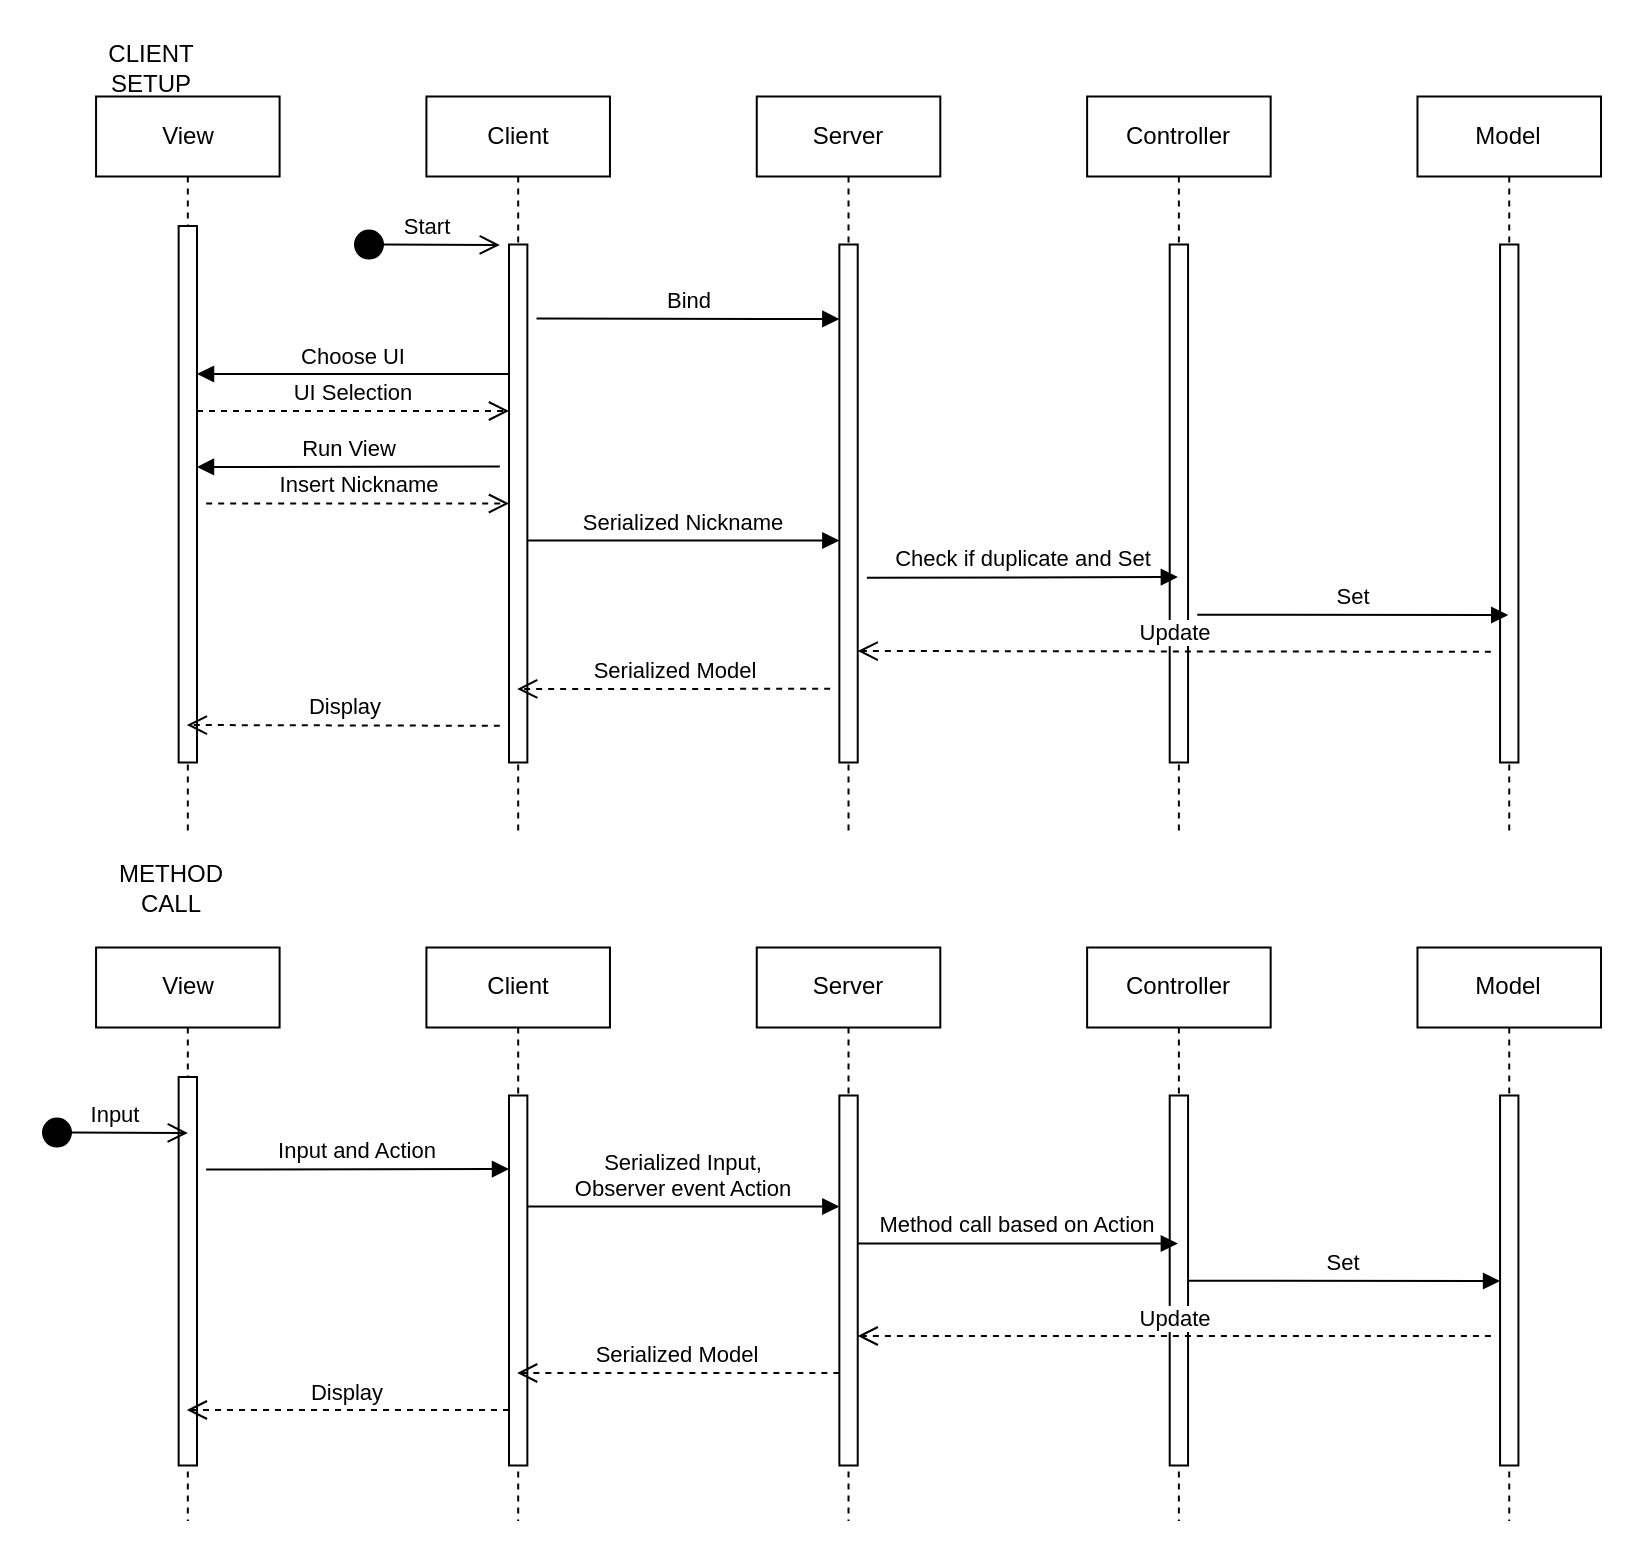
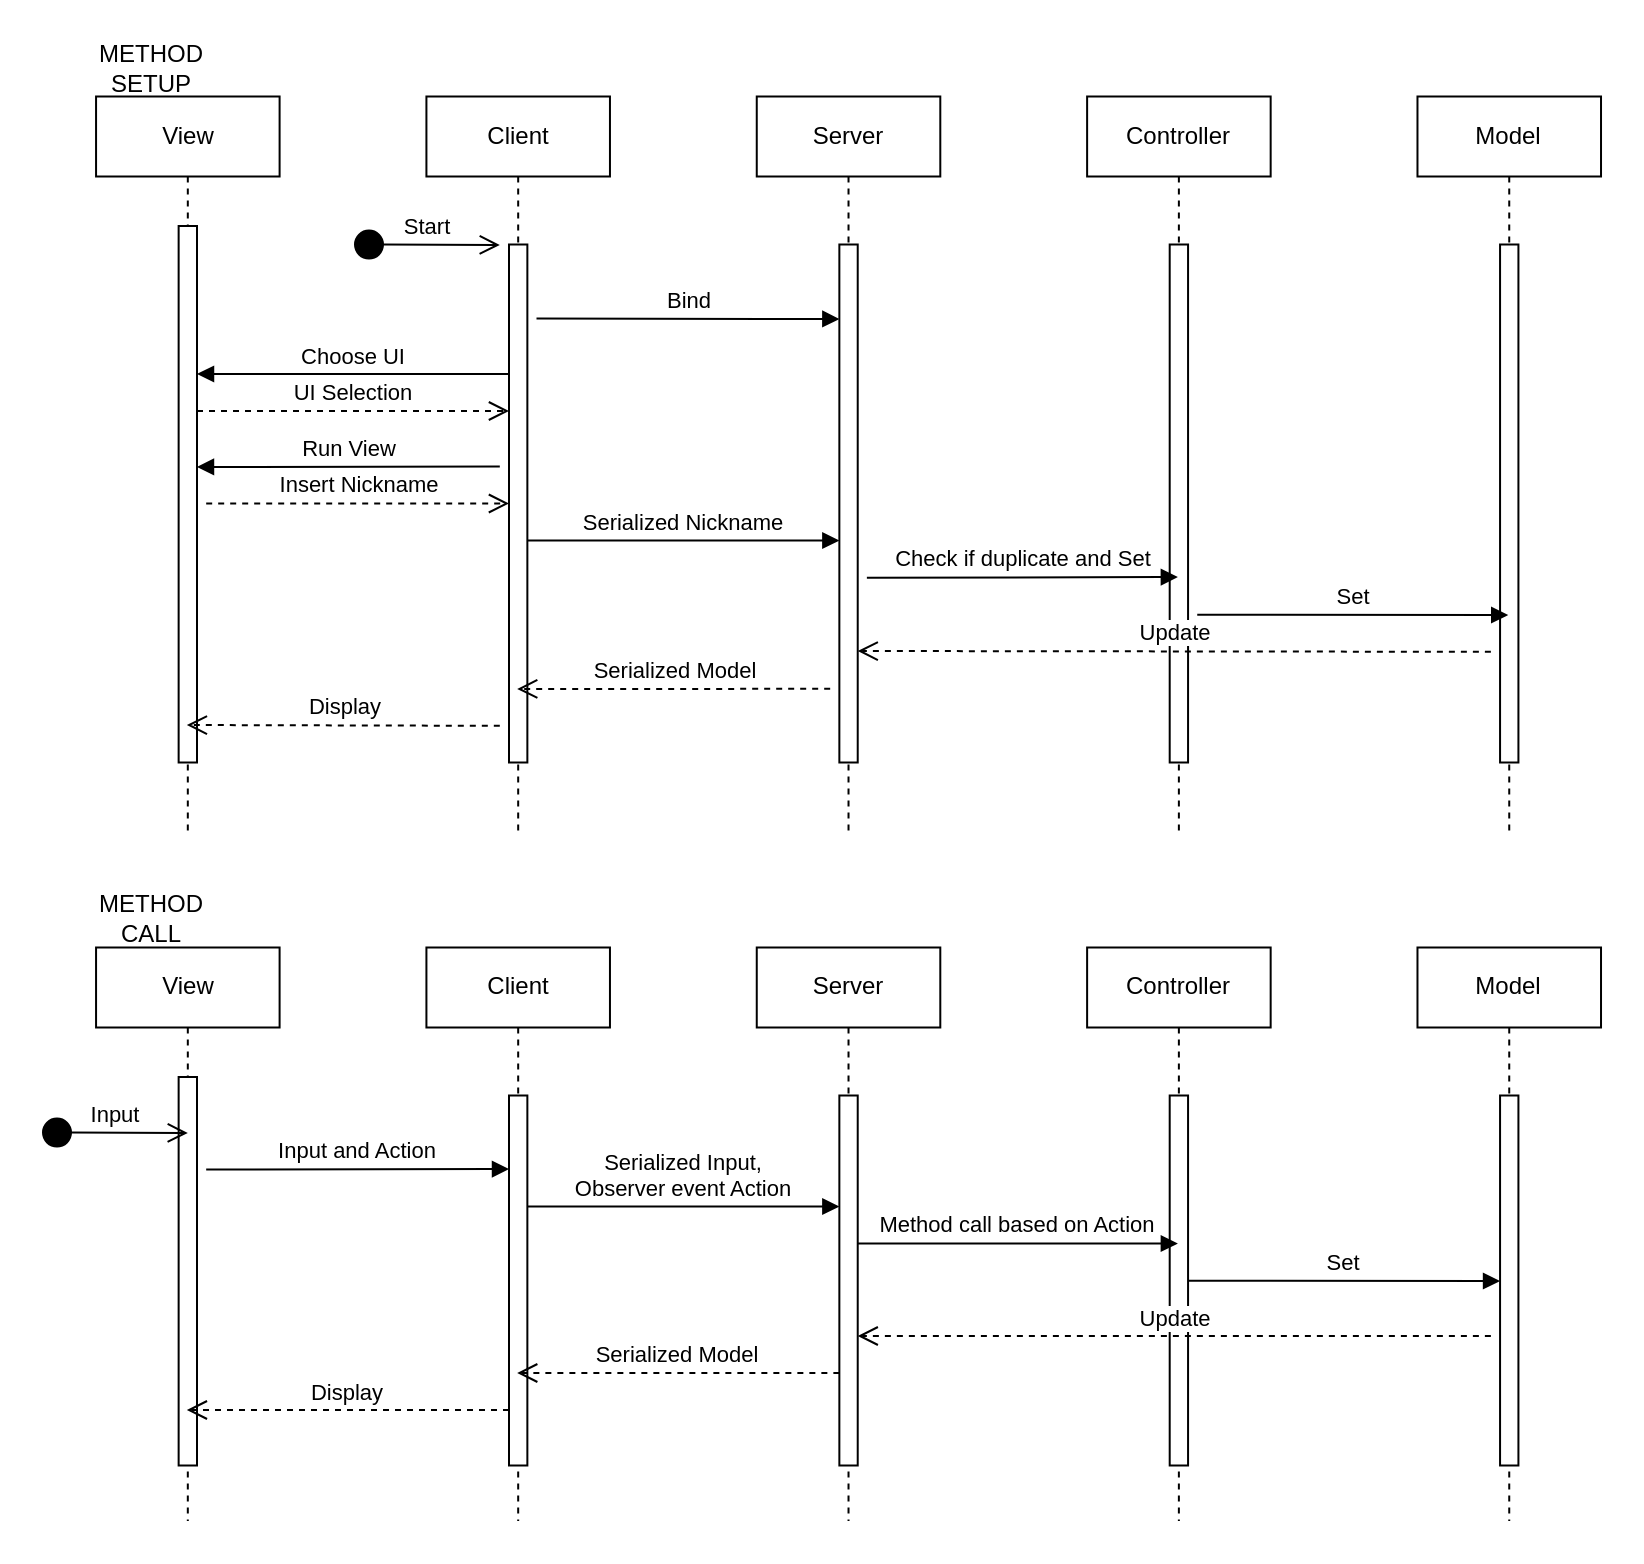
- <mxCell id="24" value="CLIENT SETUP" style="text;html=1;strokeColor=none;fillColor=none;align=center;verticalAlign=middle;whiteSpace=wrap;rounded=0;" vertex="1" parent="1"><mxGeometry x="47.529" y="20" width="55.059" height="27.75" as="geometry" /></mxCell>
+ <mxCell id="24" value="METHOD SETUP" style="text;html=1;strokeColor=none;fillColor=none;align=center;verticalAlign=middle;whiteSpace=wrap;rounded=0;" vertex="1" parent="1"><mxGeometry x="47.529" y="20" width="55.059" height="27.75" as="geometry" /></mxCell>
- <mxCell id="40" value="METHOD CALL" style="text;html=1;strokeColor=none;fillColor=none;align=center;verticalAlign=middle;whiteSpace=wrap;rounded=0;" vertex="1" parent="1"><mxGeometry x="57.529" y="430.5" width="55.059" height="27.75" as="geometry" /></mxCell>
+ <mxCell id="40" value="METHOD CALL" style="text;html=1;strokeColor=none;fillColor=none;align=center;verticalAlign=middle;whiteSpace=wrap;rounded=0;" vertex="1" parent="1"><mxGeometry x="47.529" y="445.5" width="55.059" height="27.75" as="geometry" /></mxCell>
